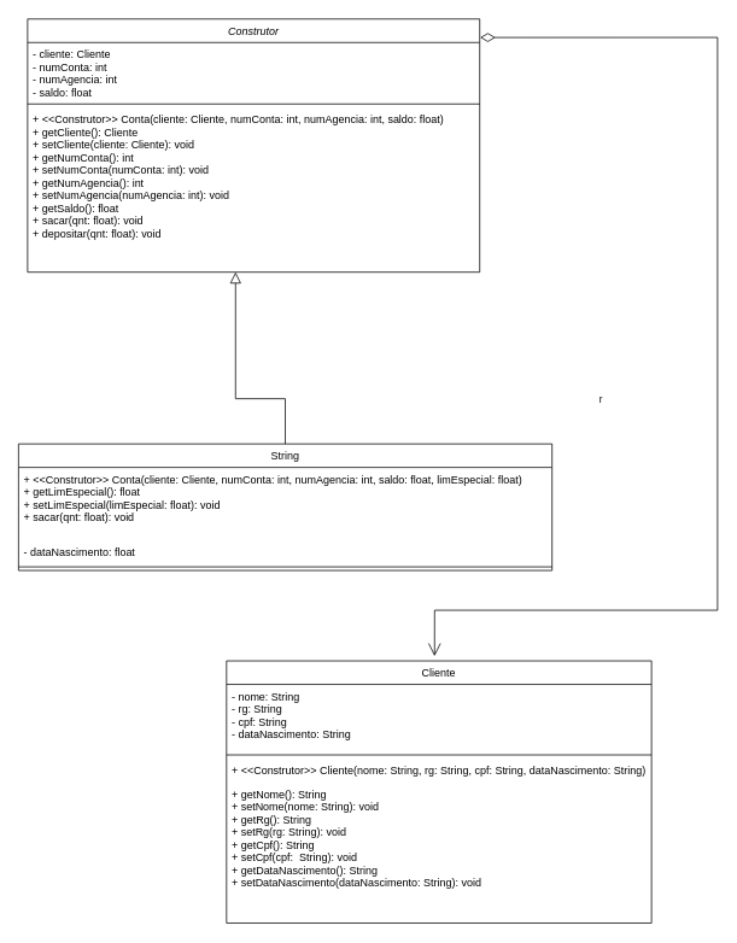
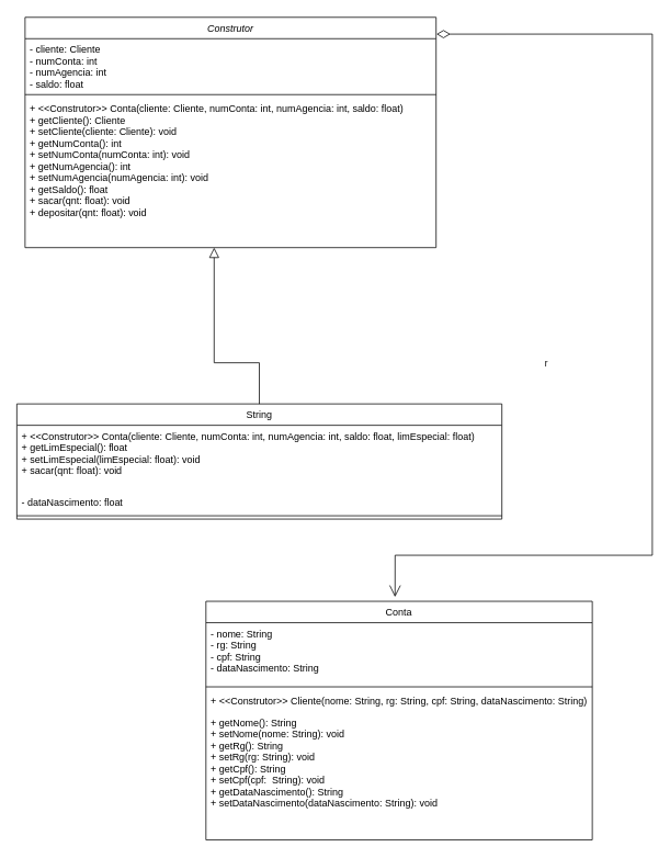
- <mxCell id="11" value="Cliente" style="swimlane;fontStyle=0;align=center;verticalAlign=top;childLayout=stackLayout;horizontal=1;startSize=26;horizontalStack=0;resizeParent=1;resizeLast=0;collapsible=1;marginBottom=0;rounded=0;shadow=0;strokeWidth=1;" parent="1" vertex="1"><mxGeometry x="250" y="730" width="470" height="290" as="geometry"><mxRectangle x="550" y="140" width="160" height="26" as="alternateBounds" /></mxGeometry></mxCell>
+ <mxCell id="11" value="Conta" style="swimlane;fontStyle=0;align=center;verticalAlign=top;childLayout=stackLayout;horizontal=1;startSize=26;horizontalStack=0;resizeParent=1;resizeLast=0;collapsible=1;marginBottom=0;rounded=0;shadow=0;strokeWidth=1;" parent="1" vertex="1"><mxGeometry x="250" y="730" width="470" height="290" as="geometry"><mxRectangle x="550" y="140" width="160" height="26" as="alternateBounds" /></mxGeometry></mxCell>
